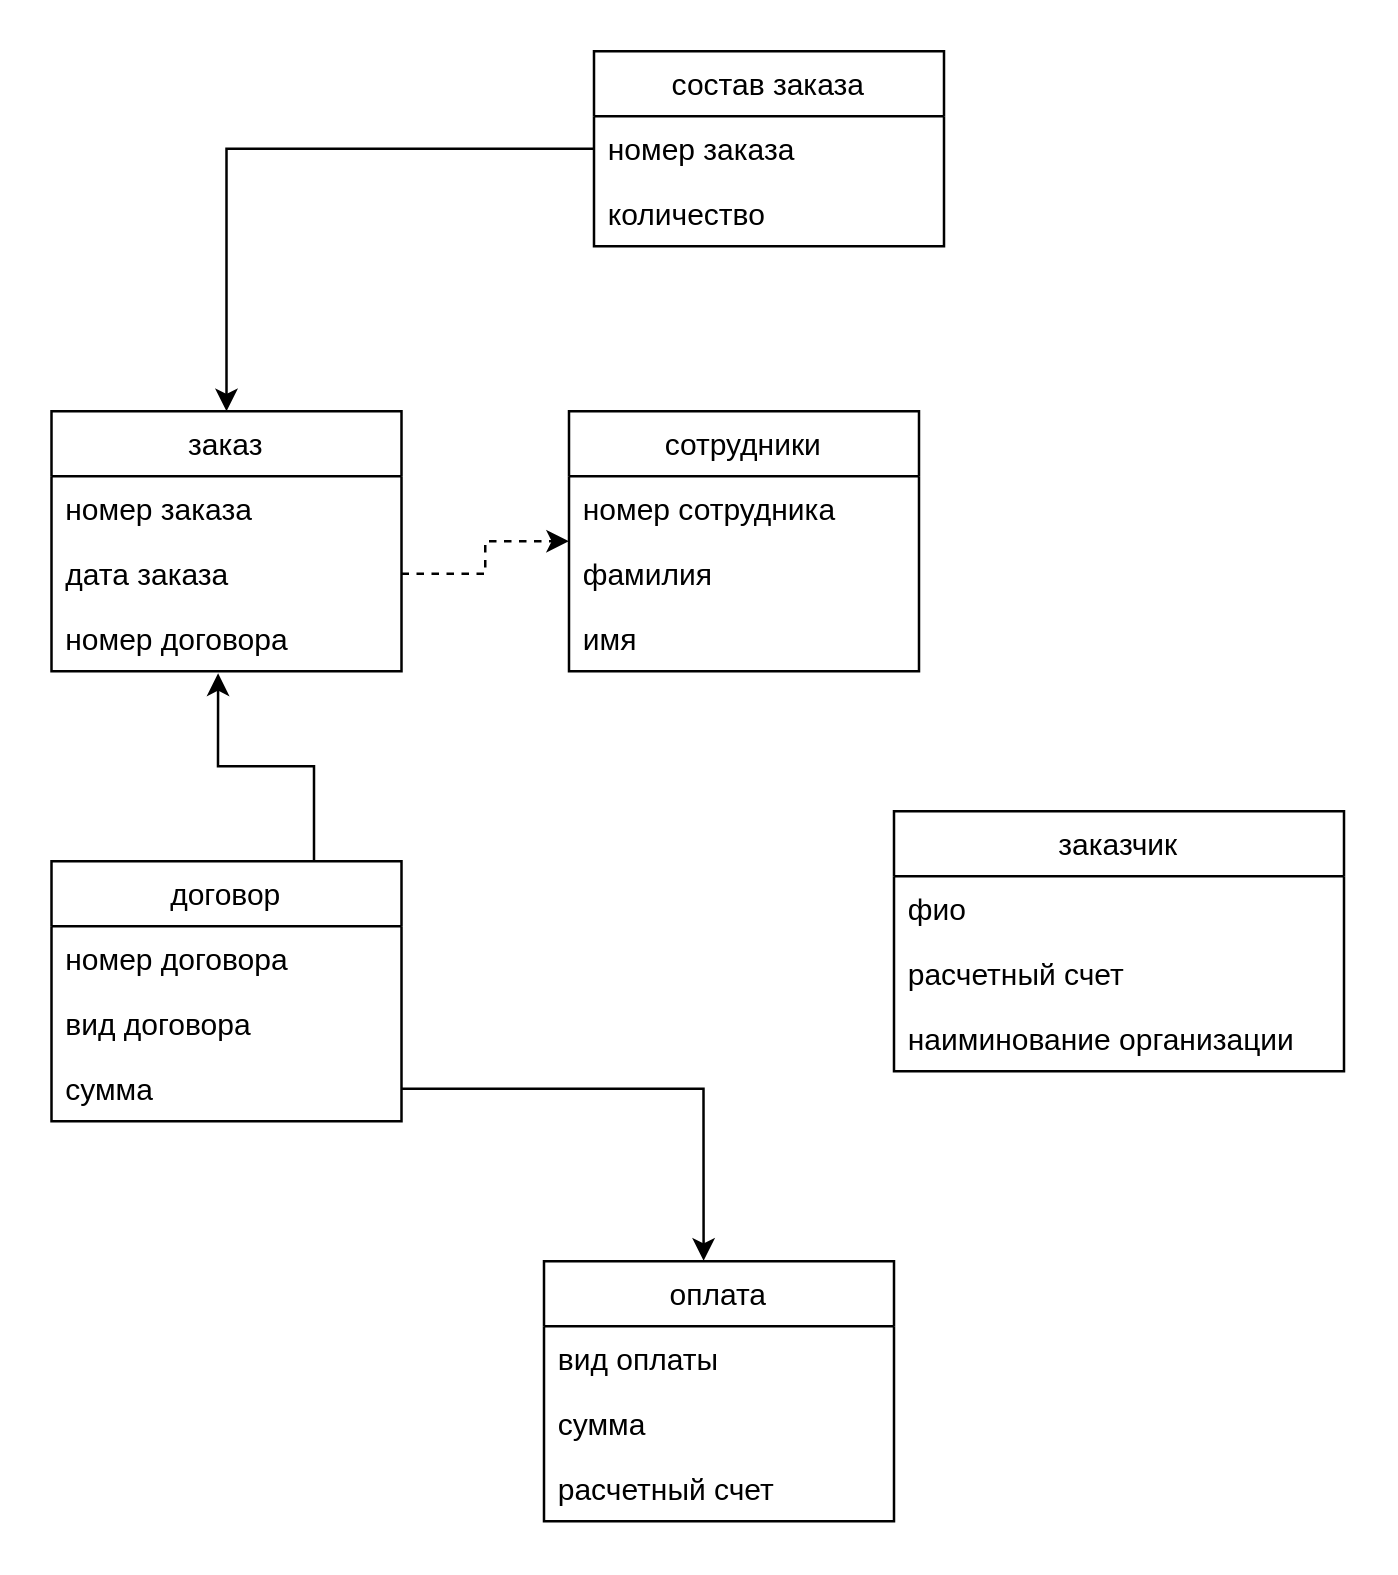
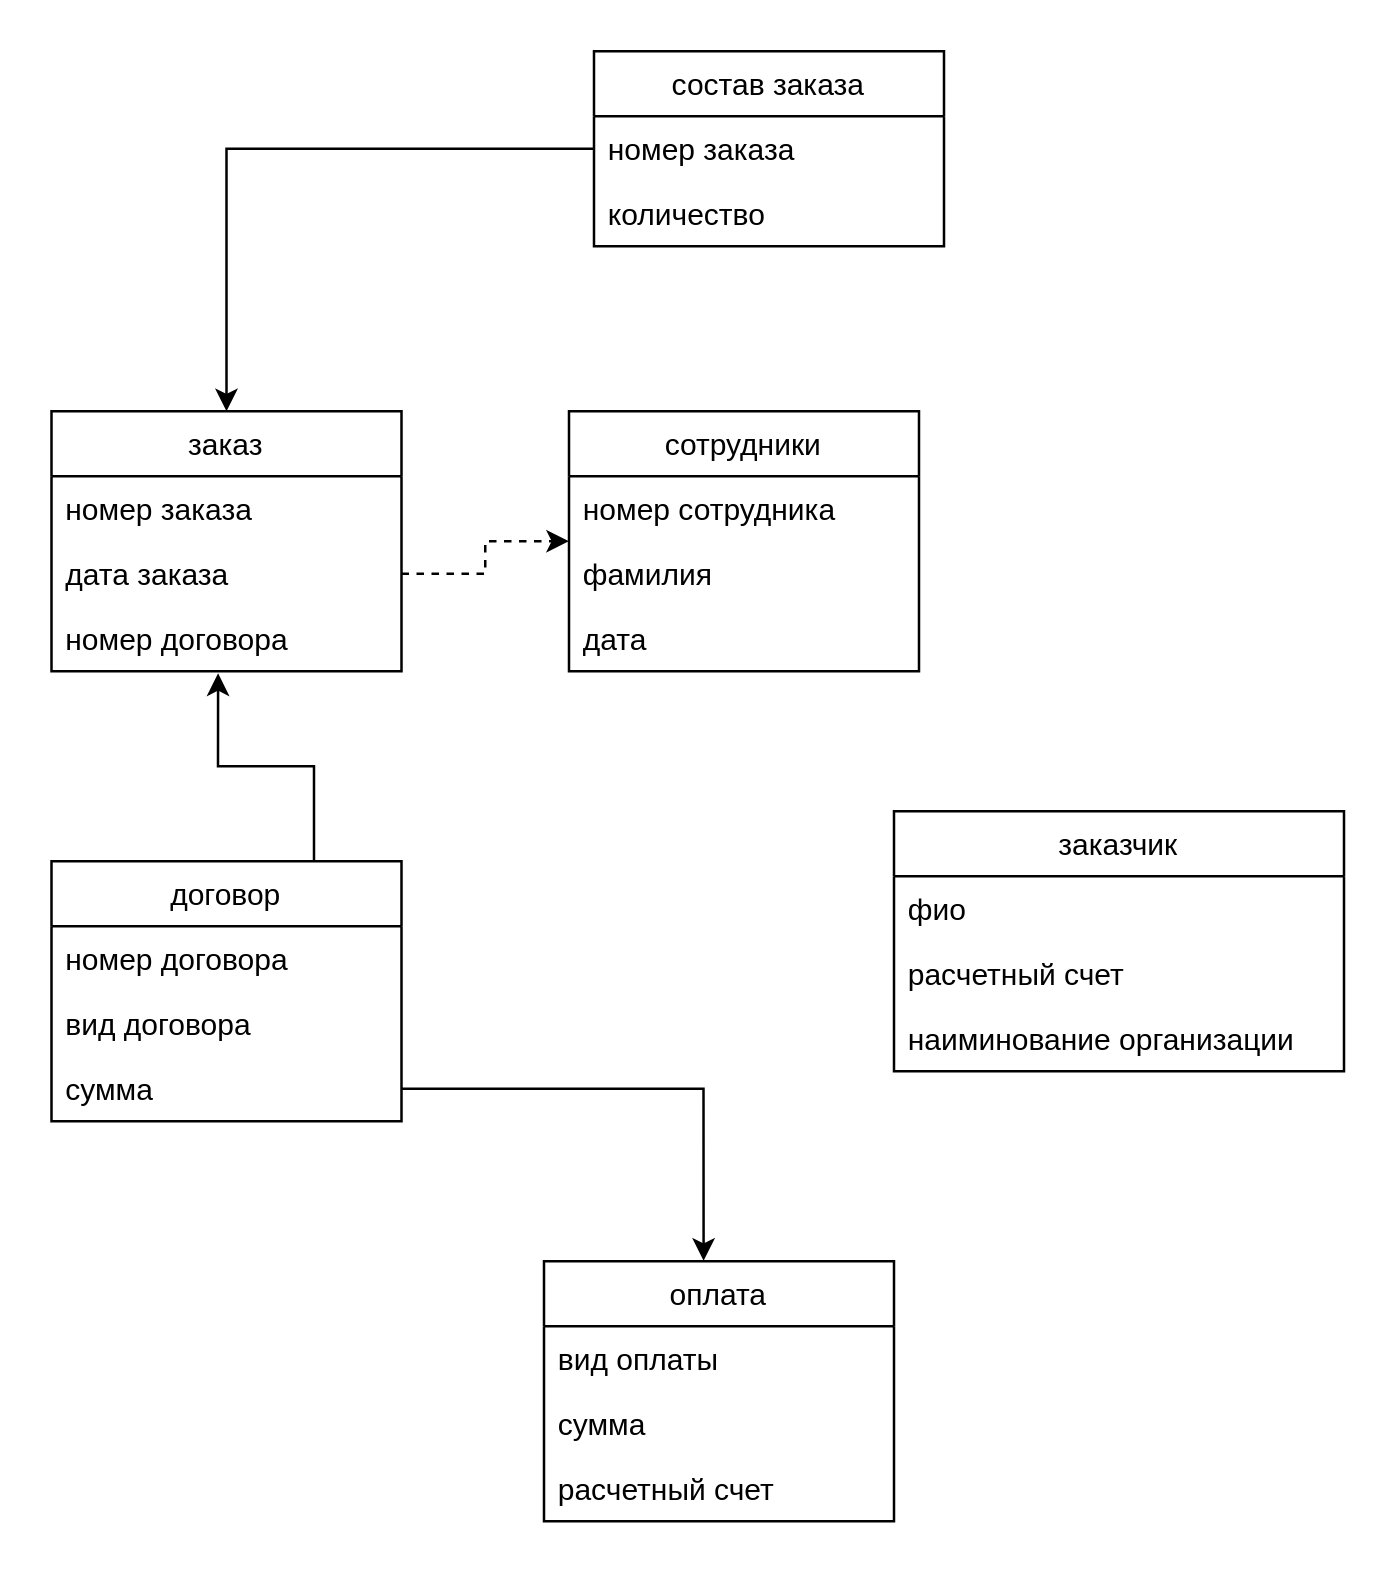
- <mxCell id="25" value="имя " style="text;strokeColor=none;fillColor=none;align=left;verticalAlign=top;spacingLeft=4;spacingRight=4;overflow=hidden;rotatable=0;points=[[0,0.5],[1,0.5]];portConstraint=eastwest;" vertex="1" parent="22"><mxGeometry y="78" width="140" height="26" as="geometry" /></mxCell>
+ <mxCell id="25" value="дата " style="text;strokeColor=none;fillColor=none;align=left;verticalAlign=top;spacingLeft=4;spacingRight=4;overflow=hidden;rotatable=0;points=[[0,0.5],[1,0.5]];portConstraint=eastwest;" vertex="1" parent="22"><mxGeometry y="78" width="140" height="26" as="geometry" /></mxCell>
